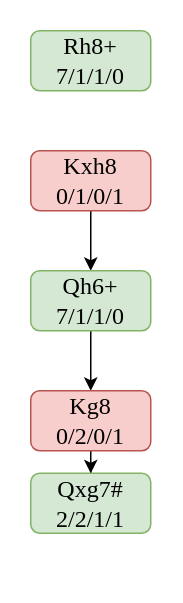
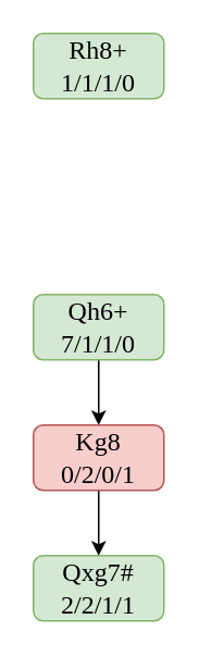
- <mxCell id="2" value="&lt;div&gt;Rh8+&lt;/div&gt;&lt;div&gt;7/1/1/0&lt;br&gt;&lt;/div&gt;" style="rounded=1;whiteSpace=wrap;html=1;fillColor=#d5e8d4;strokeColor=#82b366;strokeWidth=1;fontFamily=Times New Roman;fontSize=16;" parent="1" vertex="1"><mxGeometry x="20" y="20" width="80" height="40" as="geometry" /></mxCell>
+ <mxCell id="2" value="&lt;div&gt;Rh8+&lt;/div&gt;&lt;div&gt;1/1/1/0&lt;br&gt;&lt;/div&gt;" style="rounded=1;whiteSpace=wrap;html=1;fillColor=#d5e8d4;strokeColor=#82b366;strokeWidth=1;fontFamily=Times New Roman;fontSize=16;" parent="1" vertex="1"><mxGeometry x="20" y="20" width="80" height="40" as="geometry" /></mxCell>
- <mxCell id="4" value="&lt;div&gt;Kxh8&lt;/div&gt;&lt;div&gt;0/1/0/1&lt;br&gt;&lt;/div&gt;" style="rounded=1;whiteSpace=wrap;html=1;fillColor=#f8cecc;strokeColor=#b85450;strokeWidth=1;fontFamily=Times New Roman;fontSize=16;" parent="1" vertex="1"><mxGeometry x="20" y="100" width="80" height="40" as="geometry" /></mxCell>
- <mxCell id="3" style="edgeStyle=orthogonalEdgeStyle;rounded=0;orthogonalLoop=1;jettySize=auto;html=1;entryX=0.5;entryY=0;entryDx=0;entryDy=0;strokeWidth=1;fontFamily=Times New Roman;fontSize=16;" parent="1" source="4" target="6" edge="1"><mxGeometry relative="1" as="geometry" /></mxCell>
- <mxCell id="9" value="&lt;div&gt;Qxg7#&lt;/div&gt;&lt;div&gt;2/2/1/1&lt;br&gt;&lt;/div&gt;" style="rounded=1;whiteSpace=wrap;html=1;fillColor=#d5e8d4;strokeColor=#82b366;strokeWidth=1;fontFamily=Times New Roman;fontSize=16;" vertex="1" parent="1"><mxGeometry x="20" y="315" width="80" height="40" as="geometry" /></mxCell>
+ <mxCell id="9" value="&lt;div&gt;Qxg7#&lt;/div&gt;&lt;div&gt;2/2/1/1&lt;br&gt;&lt;/div&gt;" style="rounded=1;whiteSpace=wrap;html=1;fillColor=#d5e8d4;strokeColor=#82b366;strokeWidth=1;fontFamily=Times New Roman;fontSize=16;" vertex="1" parent="1"><mxGeometry x="20" y="340" width="80" height="40" as="geometry" /></mxCell>
